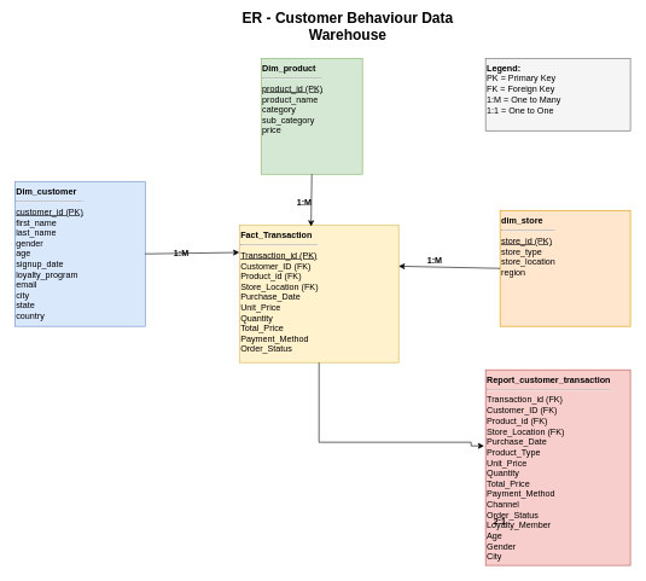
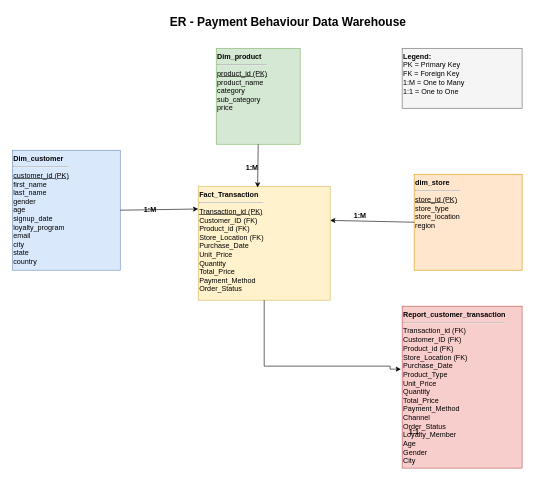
- <mxCell id="2" value="ER - Customer Behaviour Data Warehouse" style="text;html=1;strokeColor=none;fillColor=none;align=center;verticalAlign=middle;whiteSpace=wrap;rounded=0;fontSize=20;fontStyle=1" vertex="1" parent="1"><mxGeometry x="280" y="20" width="400" height="30" as="geometry" /></mxCell>
+ <mxCell id="2" value="ER - Payment Behaviour Data Warehouse" style="text;html=1;strokeColor=none;fillColor=none;align=center;verticalAlign=middle;whiteSpace=wrap;rounded=0;fontSize=20;fontStyle=1" vertex="1" parent="1"><mxGeometry x="280" y="20" width="400" height="30" as="geometry" /></mxCell>
- <mxCell id="14" value="2:1" style="text;html=1;strokeColor=none;fillColor=none;align=center;verticalAlign=middle;whiteSpace=wrap;rounded=0;fontSize=12;fontStyle=1" vertex="1" parent="1"><mxGeometry x="670" y="710" width="40" height="20" as="geometry" /></mxCell>
+ <mxCell id="14" value="1:1" style="text;html=1;strokeColor=none;fillColor=none;align=center;verticalAlign=middle;whiteSpace=wrap;rounded=0;fontSize=12;fontStyle=1" vertex="1" parent="1"><mxGeometry x="670" y="710" width="40" height="20" as="geometry" /></mxCell>
